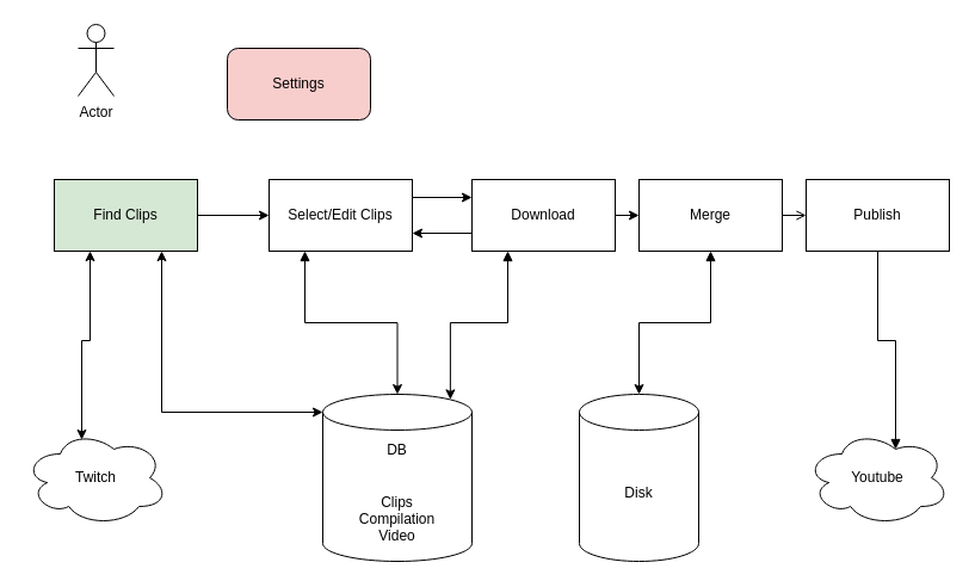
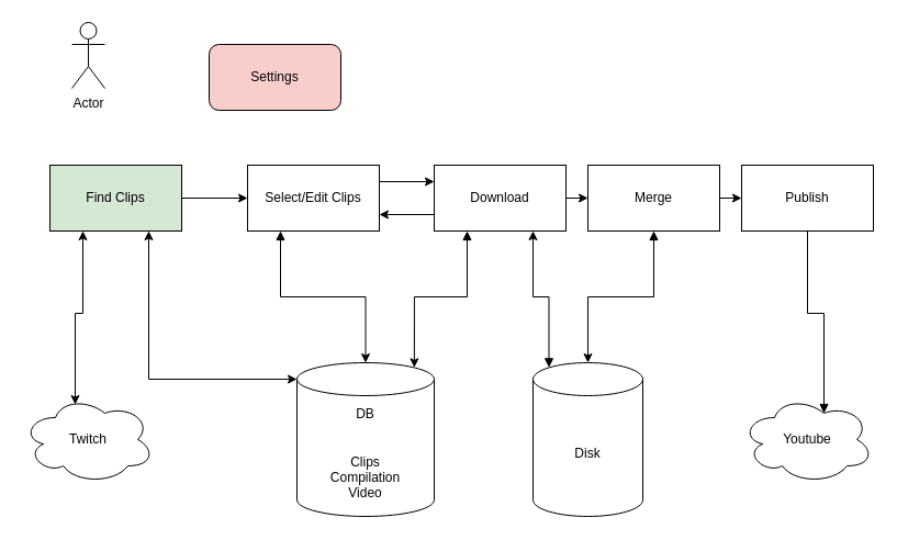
- <mxCell id="21" style="edgeStyle=orthogonalEdgeStyle;rounded=0;orthogonalLoop=1;jettySize=auto;html=1;exitX=1;exitY=0.5;exitDx=0;exitDy=0;entryX=0;entryY=0.5;entryDx=0;entryDy=0;startArrow=none;startFill=0;endArrow=open;endFill=1;strokeColor=default;" edge="1" parent="1" source="22" target="20"><mxGeometry relative="1" as="geometry" /></mxCell>
+ <mxCell id="21" style="edgeStyle=orthogonalEdgeStyle;rounded=0;orthogonalLoop=1;jettySize=auto;html=1;exitX=1;exitY=0.5;exitDx=0;exitDy=0;entryX=0;entryY=0.5;entryDx=0;entryDy=0;startArrow=none;startFill=0;endArrow=classic;endFill=1;strokeColor=default;" edge="1" parent="1" source="22" target="20"><mxGeometry relative="1" as="geometry" /></mxCell>
+ <mxCell id="12" style="edgeStyle=orthogonalEdgeStyle;rounded=0;orthogonalLoop=1;jettySize=auto;html=1;exitX=0.75;exitY=1;exitDx=0;exitDy=0;entryX=0.145;entryY=0;entryDx=0;entryDy=4.35;entryPerimeter=0;startArrow=classic;startFill=1;endArrow=block;endFill=1;strokeColor=default;" edge="1" parent="1" source="15" target="24"><mxGeometry relative="1" as="geometry" /></mxCell>
